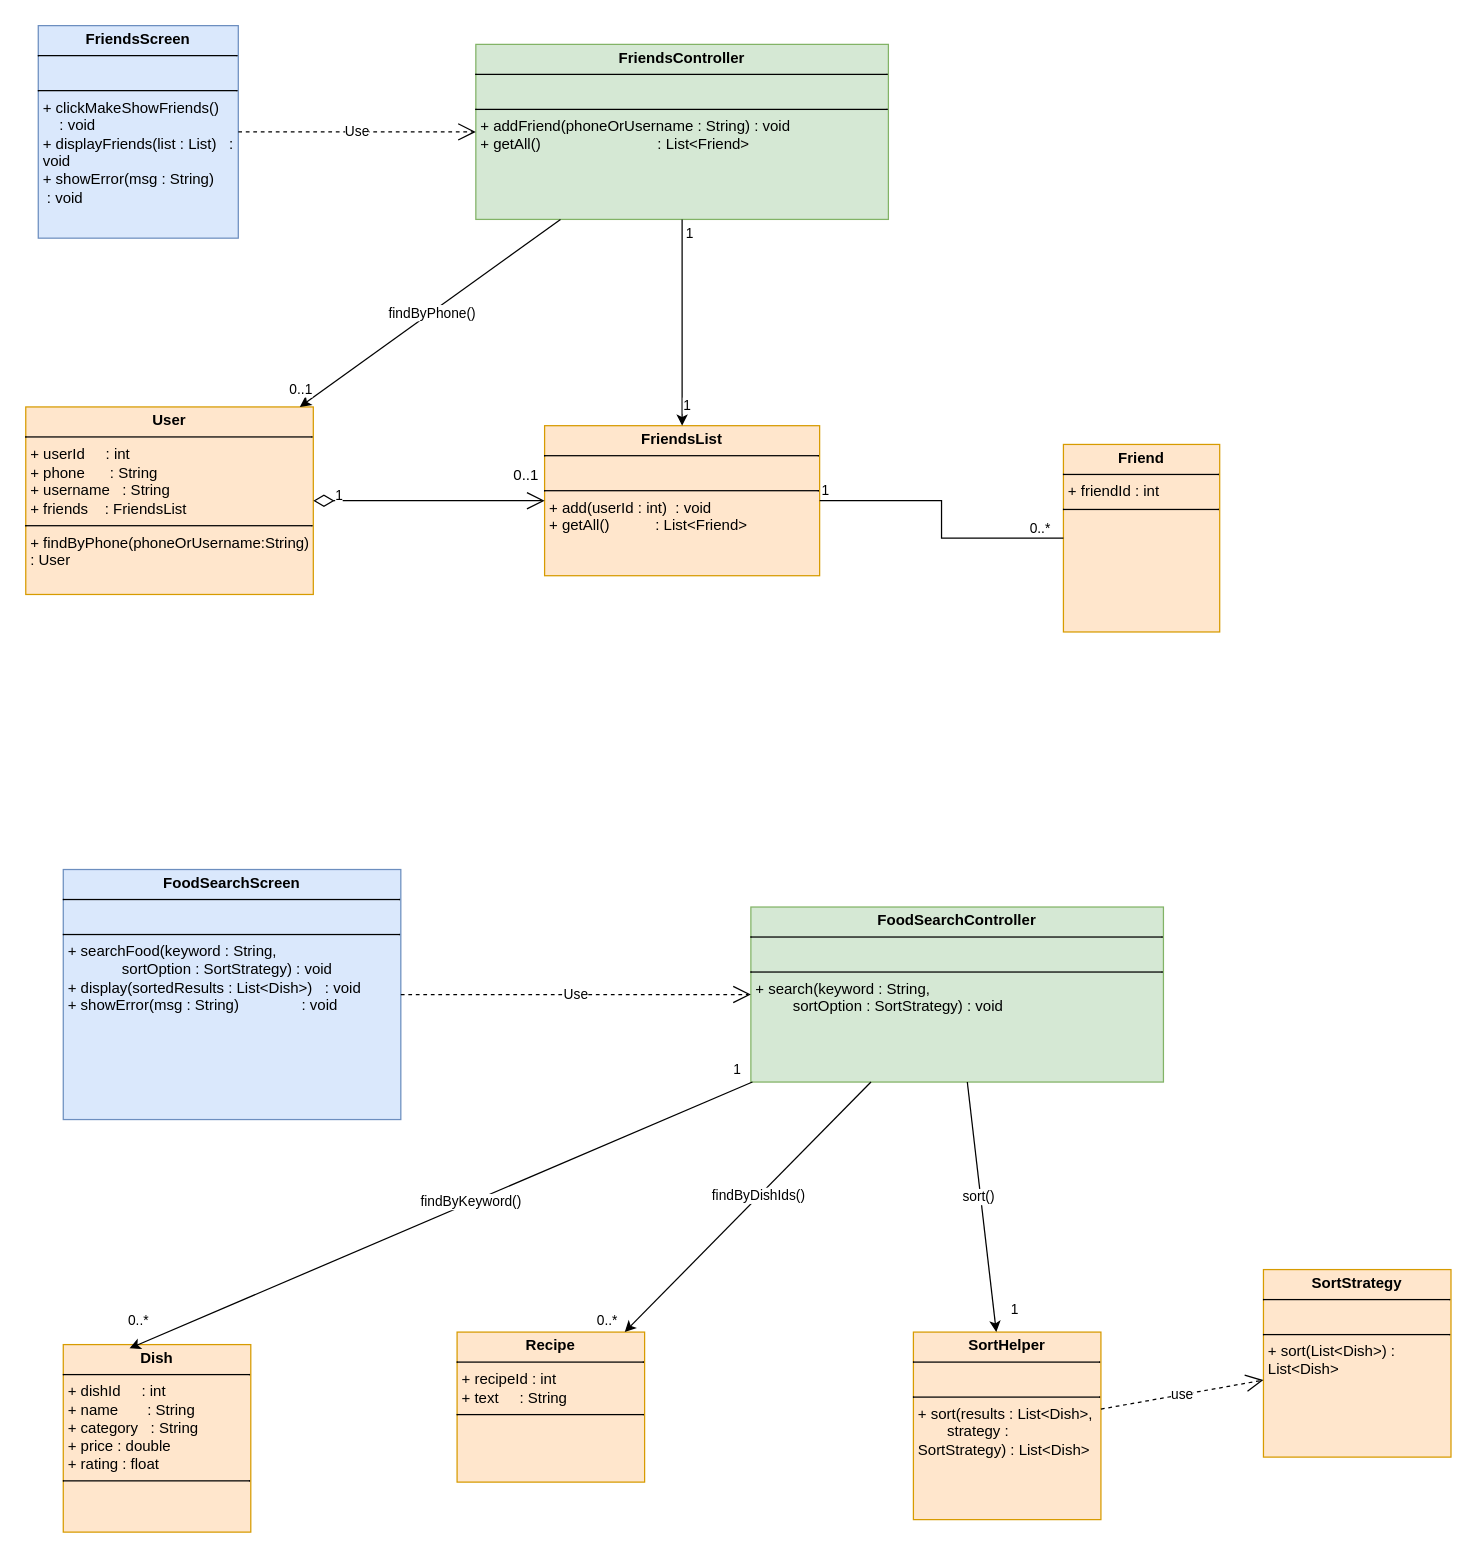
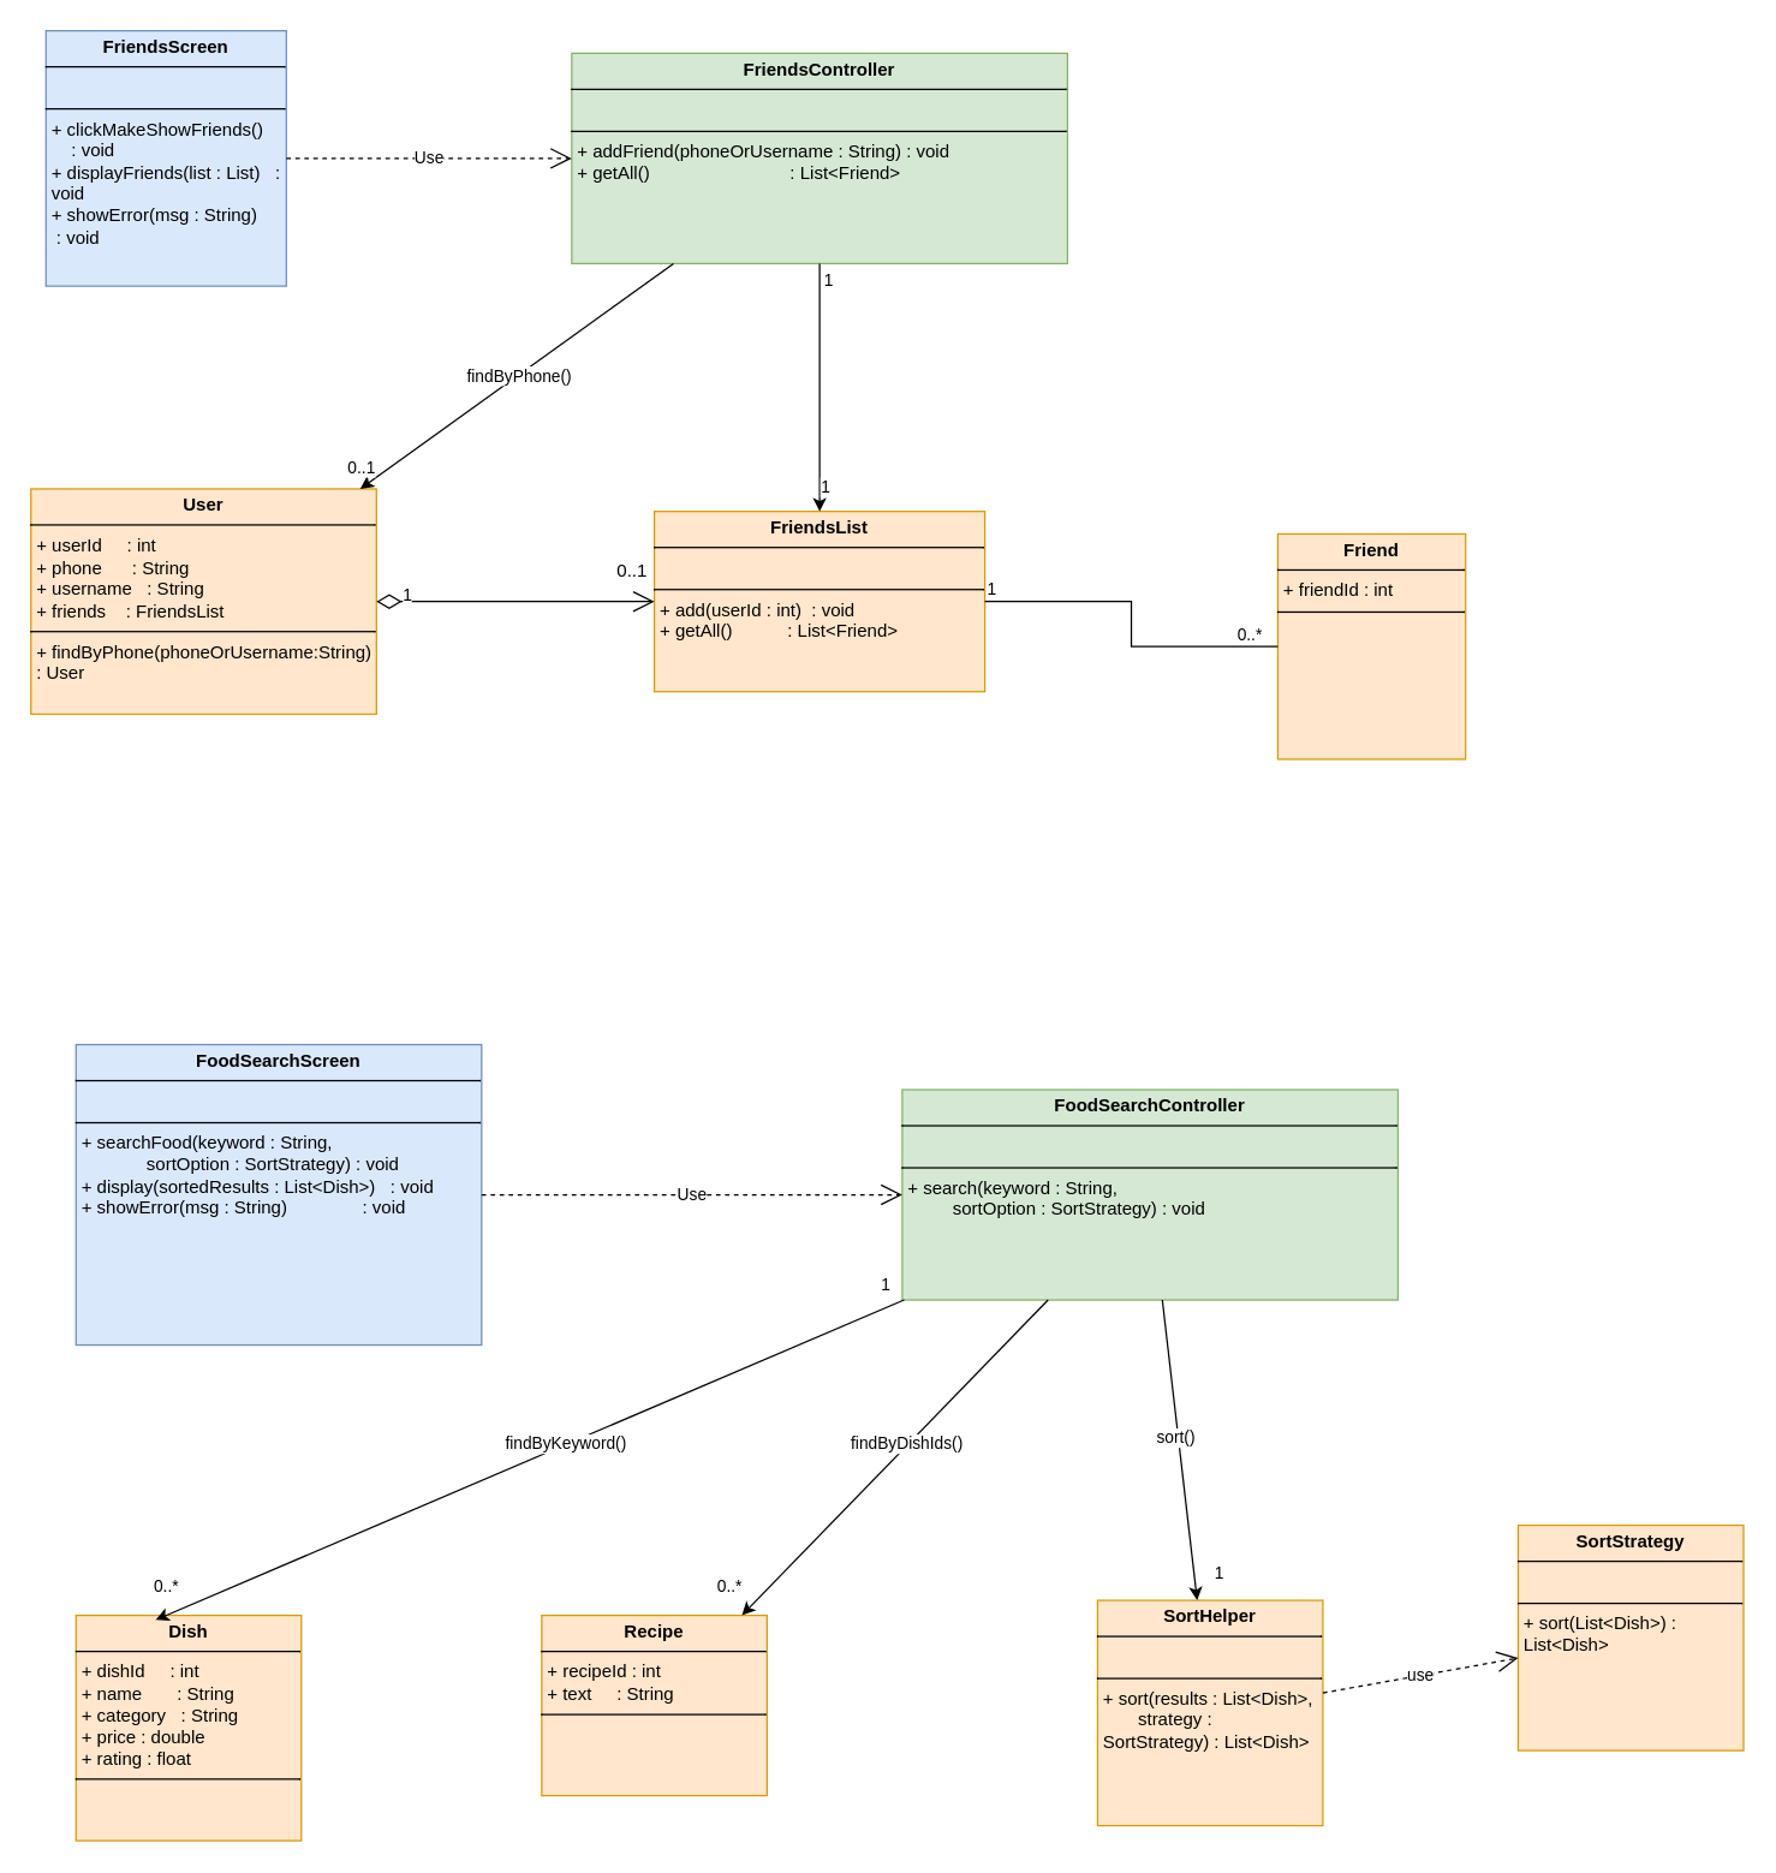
- <mxCell id="19" value="&lt;p style=&quot;margin:0px;margin-top:4px;text-align:center;&quot;&gt;&lt;b&gt;Recipe&lt;/b&gt;&lt;/p&gt;&lt;hr size=&quot;1&quot; style=&quot;border-style:solid;&quot;&gt;&lt;p style=&quot;margin:0px;margin-left:4px;&quot;&gt;&lt;span style=&quot;background-color: transparent; color: light-dark(rgb(0, 0, 0), rgb(255, 255, 255));&quot;&gt;+ recipeId : int&lt;/span&gt;&lt;/p&gt;&lt;p style=&quot;margin:0px;margin-left:4px;&quot;&gt;+ text&amp;nbsp; &amp;nbsp; &amp;nbsp;: String&lt;/p&gt;&lt;hr size=&quot;1&quot; style=&quot;border-style:solid;&quot;&gt;&lt;p style=&quot;margin:0px;margin-left:4px;&quot;&gt;&lt;br&gt;&lt;/p&gt;" style="verticalAlign=top;align=left;overflow=fill;html=1;whiteSpace=wrap;fillColor=#ffe6cc;strokeColor=#d79b00;" vertex="1" parent="1"><mxGeometry x="365" y="1065" width="150" height="120" as="geometry" /></mxCell>
+ <mxCell id="19" value="&lt;p style=&quot;margin:0px;margin-top:4px;text-align:center;&quot;&gt;&lt;b&gt;Recipe&lt;/b&gt;&lt;/p&gt;&lt;hr size=&quot;1&quot; style=&quot;border-style:solid;&quot;&gt;&lt;p style=&quot;margin:0px;margin-left:4px;&quot;&gt;&lt;span style=&quot;background-color: transparent; color: light-dark(rgb(0, 0, 0), rgb(255, 255, 255));&quot;&gt;+ recipeId : int&lt;/span&gt;&lt;/p&gt;&lt;p style=&quot;margin:0px;margin-left:4px;&quot;&gt;+ text&amp;nbsp; &amp;nbsp; &amp;nbsp;: String&lt;/p&gt;&lt;hr size=&quot;1&quot; style=&quot;border-style:solid;&quot;&gt;&lt;p style=&quot;margin:0px;margin-left:4px;&quot;&gt;&lt;br&gt;&lt;/p&gt;" style="verticalAlign=top;align=left;overflow=fill;html=1;whiteSpace=wrap;fillColor=#ffe6cc;strokeColor=#d79b00;" vertex="1" parent="1"><mxGeometry x="360" y="1075" width="150" height="120" as="geometry" /></mxCell>
